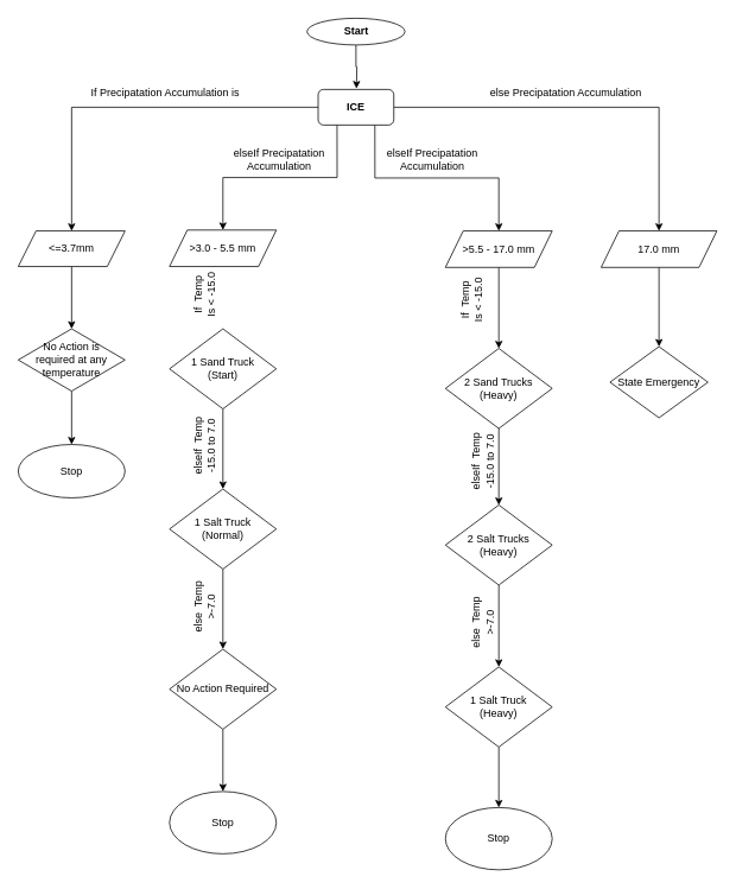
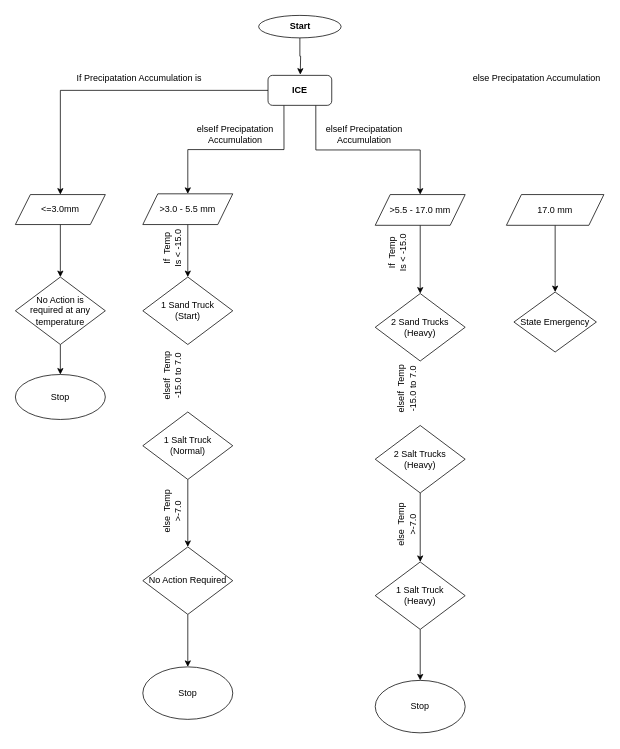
- <mxCell id="23" value="else Precipatation Accumulation" style="text;html=1;align=center;verticalAlign=middle;resizable=0;points=[];autosize=1;strokeColor=none;fillColor=none;" parent="1" vertex="1"><mxGeometry x="540" y="89" width="190" height="30" as="geometry" /></mxCell>
+ <mxCell id="23" value="else Precipatation Accumulation" style="text;html=1;align=center;verticalAlign=middle;resizable=0;points=[];autosize=1;strokeColor=none;fillColor=none;" parent="1" vertex="1"><mxGeometry x="620" y="89" width="190" height="30" as="geometry" /></mxCell>
- <mxCell id="7" style="edgeStyle=orthogonalEdgeStyle;rounded=0;orthogonalLoop=1;jettySize=auto;html=1;exitX=1;exitY=0.5;exitDx=0;exitDy=0;" parent="1" source="8" target="16" edge="1"><mxGeometry relative="1" as="geometry" /></mxCell>
- <mxCell id="10" value="&amp;lt;=3.7mm" style="shape=parallelogram;perimeter=parallelogramPerimeter;whiteSpace=wrap;html=1;fixedSize=1;fontFamily=Helvetica;fontSize=12;fontColor=default;align=center;strokeColor=default;fillColor=default;" parent="1" vertex="1"><mxGeometry x="20" y="259" width="120" height="40" as="geometry" /></mxCell>
+ <mxCell id="10" value="&amp;lt;=3.0mm" style="shape=parallelogram;perimeter=parallelogramPerimeter;whiteSpace=wrap;html=1;fixedSize=1;fontFamily=Helvetica;fontSize=12;fontColor=default;align=center;strokeColor=default;fillColor=default;" parent="1" vertex="1"><mxGeometry x="20" y="259" width="120" height="40" as="geometry" /></mxCell>
+ <mxCell id="11" style="edgeStyle=orthogonalEdgeStyle;rounded=0;orthogonalLoop=1;jettySize=auto;html=1;exitX=0.5;exitY=1;exitDx=0;exitDy=0;entryX=0.5;entryY=0;entryDx=0;entryDy=0;" parent="1" source="12" target="25" edge="1"><mxGeometry relative="1" as="geometry" /></mxCell>
- <mxCell id="18" value="No Action is&lt;br&gt;required at any&lt;br&gt;temperature" style="rhombus;whiteSpace=wrap;html=1;" parent="1" vertex="1"><mxGeometry x="20" y="369" width="120" height="70" as="geometry" /></mxCell>
+ <mxCell id="18" value="No Action is&lt;br&gt;required at any&lt;br&gt;temperature" style="rhombus;whiteSpace=wrap;html=1;" parent="1" vertex="1"><mxGeometry x="20" y="369" width="120" height="90" as="geometry" /></mxCell>
- <mxCell id="24" style="edgeStyle=orthogonalEdgeStyle;rounded=0;orthogonalLoop=1;jettySize=auto;html=1;exitX=0.5;exitY=1;exitDx=0;exitDy=0;entryX=0.5;entryY=0;entryDx=0;entryDy=0;" parent="1" source="25" target="28" edge="1"><mxGeometry relative="1" as="geometry" /></mxCell>
- <mxCell id="35" style="edgeStyle=orthogonalEdgeStyle;rounded=0;orthogonalLoop=1;jettySize=auto;html=1;exitX=0.5;exitY=1;exitDx=0;exitDy=0;entryX=0.5;entryY=0;entryDx=0;entryDy=0;" edge="1" parent="1" source="36" target="38"><mxGeometry relative="1" as="geometry" /></mxCell>
